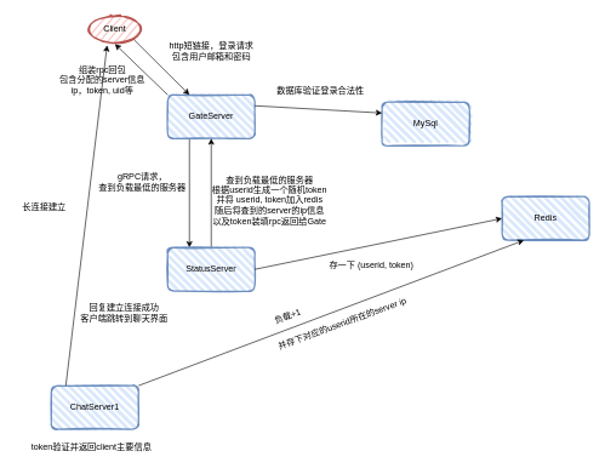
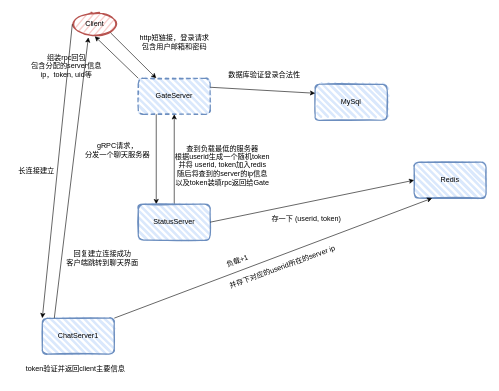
- <mxCell id="17" value="组装rpc回包&lt;div&gt;包含分配的server信息&lt;/div&gt;&lt;div&gt;ip，token, uid等&lt;/div&gt;" style="text;html=1;align=center;verticalAlign=middle;resizable=0;points=[];autosize=1;strokeColor=none;fillColor=none;" parent="1" vertex="1"><mxGeometry x="70" y="80" width="140" height="60" as="geometry" /></mxCell>
+ <mxCell id="17" value="组装rpc回包&lt;div&gt;包含分配的server信息&lt;/div&gt;&lt;div&gt;ip，token, uid等&lt;/div&gt;" style="text;html=1;align=center;verticalAlign=middle;resizable=0;points=[];autosize=1;strokeColor=none;fillColor=none;" parent="1" vertex="1"><mxGeometry x="40" y="80" width="140" height="60" as="geometry" /></mxCell>
- <mxCell id="3" value="GateServer" style="rounded=1;whiteSpace=wrap;html=1;strokeWidth=2;fillWeight=4;hachureGap=8;hachureAngle=45;fillColor=#dae8fc;sketch=1;strokeColor=#6c8ebf;" parent="1" vertex="1"><mxGeometry x="230" y="130" width="120" height="60" as="geometry" /></mxCell>
+ <mxCell id="3" value="GateServer" style="rounded=1;whiteSpace=wrap;html=1;strokeWidth=2;fillWeight=4;hachureGap=8;hachureAngle=45;fillColor=#dae8fc;sketch=1;strokeColor=#6c8ebf;dashed=1;" parent="1" vertex="1"><mxGeometry x="230" y="130" width="120" height="60" as="geometry" /></mxCell>
- <mxCell id="13" value="gRPC请求，&lt;div&gt;查到负载最低的服务器&lt;/div&gt;" style="text;html=1;align=center;verticalAlign=middle;resizable=0;points=[];autosize=1;strokeColor=none;fillColor=none;" parent="1" vertex="1"><mxGeometry x="130" y="230" width="130" height="40" as="geometry" /></mxCell>
+ <mxCell id="13" value="gRPC请求，&lt;div&gt;分发一个聊天服务器&lt;/div&gt;" style="text;html=1;align=center;verticalAlign=middle;resizable=0;points=[];autosize=1;strokeColor=none;fillColor=none;" parent="1" vertex="1"><mxGeometry x="130" y="230" width="130" height="40" as="geometry" /></mxCell>
+ <mxCell id="20" value="" style="endArrow=classic;html=1;rounded=0;exitX=0;exitY=0.5;exitDx=0;exitDy=0;entryX=0;entryY=0;entryDx=0;entryDy=0;" parent="1" source="4" target="19" edge="1"><mxGeometry width="50" height="50" relative="1" as="geometry"><mxPoint x="20" y="310" as="sourcePoint" /><mxPoint x="70" y="260" as="targetPoint" /></mxGeometry></mxCell>
